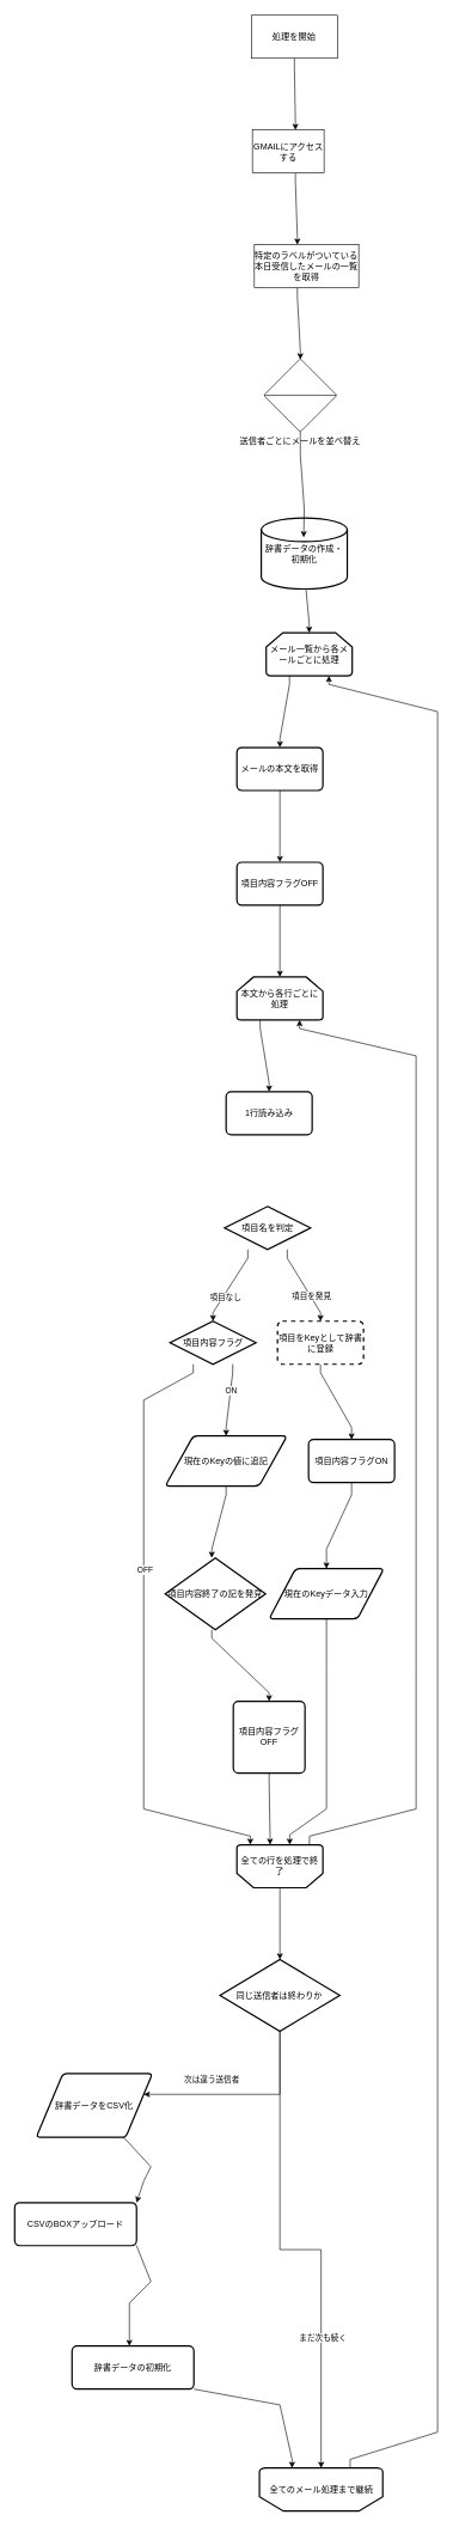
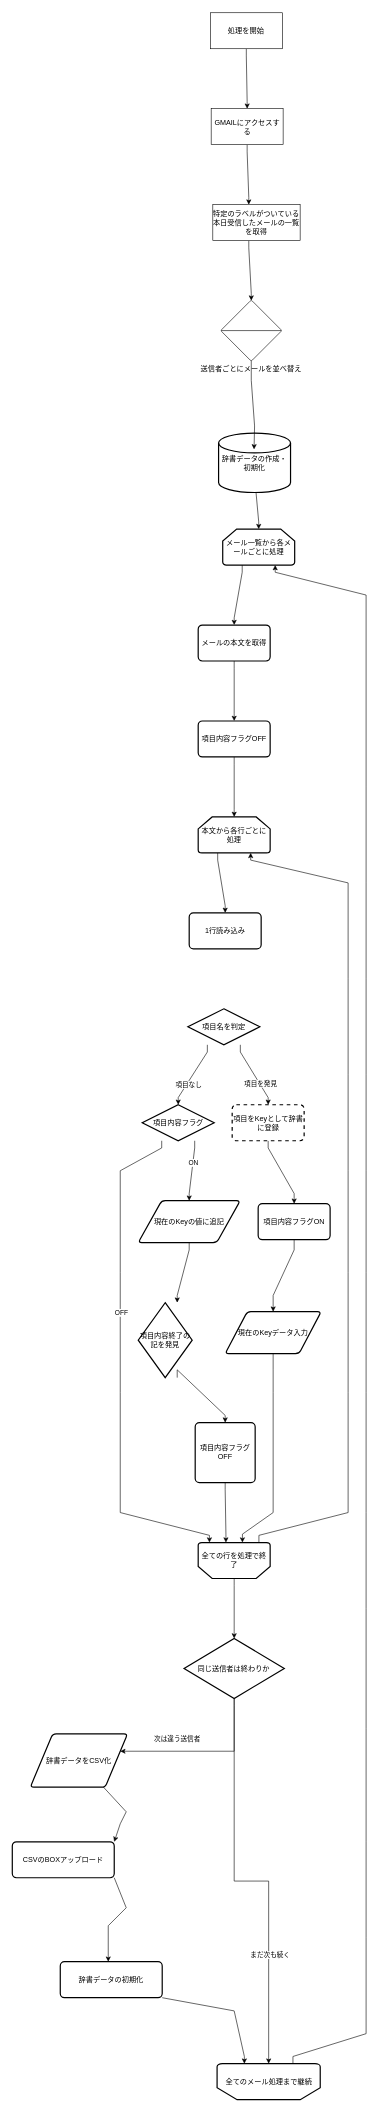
- <mxCell id="5" value="GMAILにアクセスする" style="rounded=0;whiteSpace=wrap;html=1;" vertex="1" parent="1"><mxGeometry x="351.635" y="180" width="100" height="60" as="geometry" /></mxCell>
+ <mxCell id="5" value="GMAILにアクセスする" style="rounded=0;whiteSpace=wrap;html=1;" vertex="1" parent="1"><mxGeometry x="351.635" y="180" width="120" height="60" as="geometry" /></mxCell>
- <mxCell id="41" value="項目内容終了の記を発見" style="strokeWidth=2;html=1;shape=mxgraph.flowchart.decision;whiteSpace=wrap;" vertex="1" parent="1"><mxGeometry x="230" y="2171" width="140" height="100" as="geometry" /></mxCell>
+ <mxCell id="41" value="項目内容終了の記を発見" style="strokeWidth=2;html=1;shape=mxgraph.flowchart.decision;whiteSpace=wrap;" vertex="1" parent="1"><mxGeometry x="230" y="2171" width="90" height="125" as="geometry" /></mxCell>
